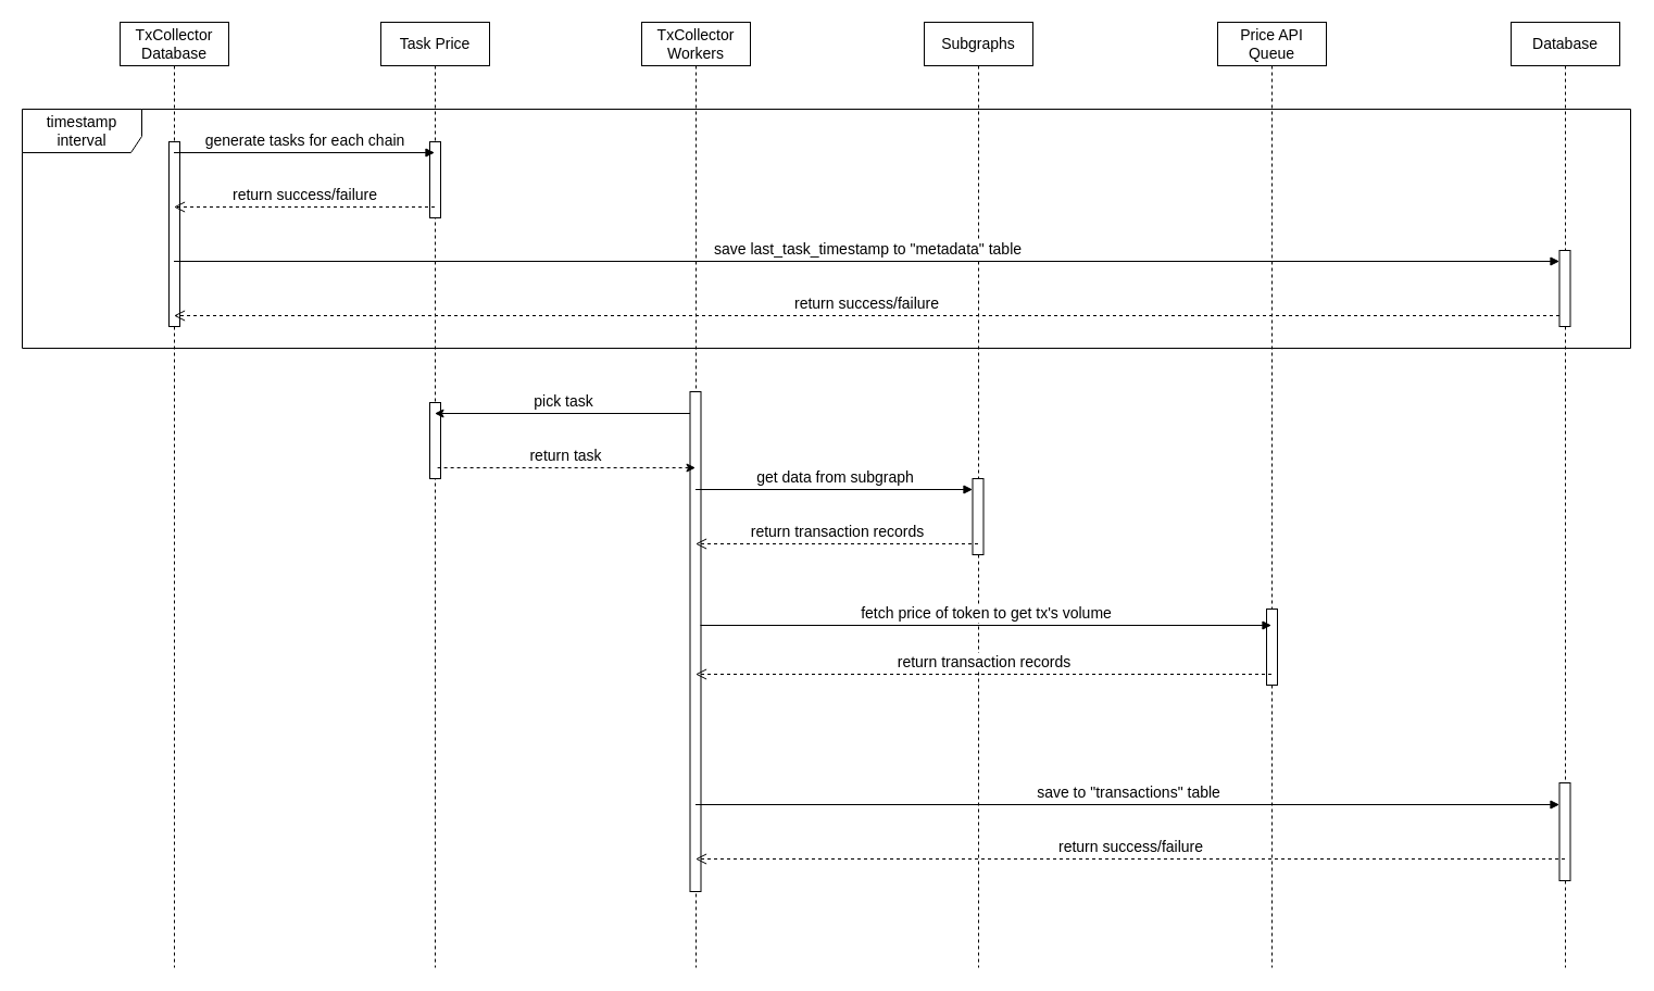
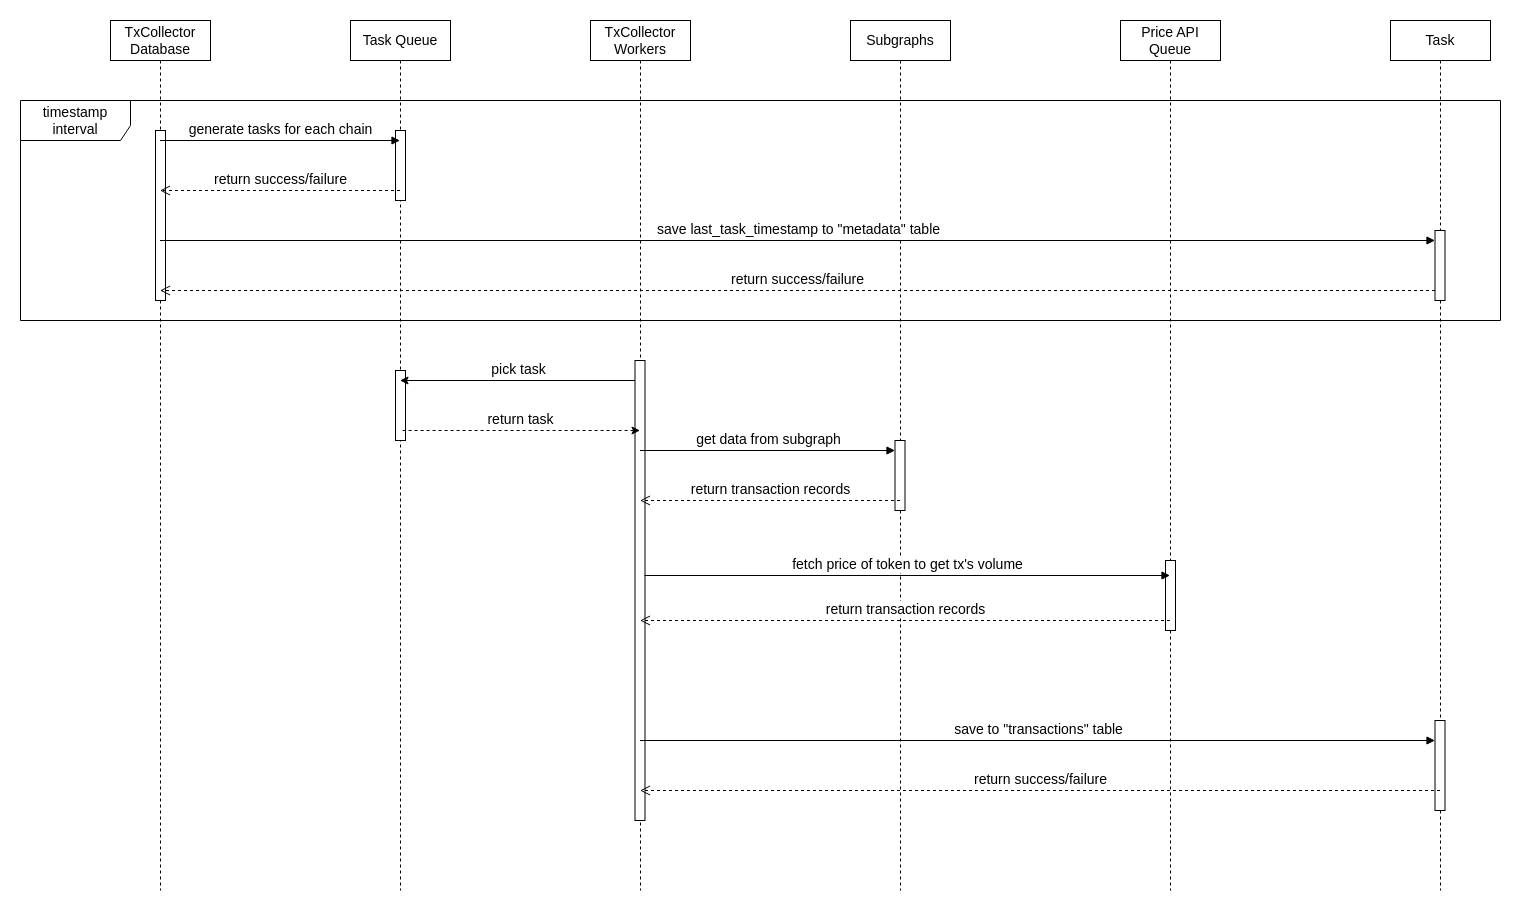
- <mxCell id="5" value="Task Price" style="shape=umlLifeline;perimeter=lifelinePerimeter;whiteSpace=wrap;html=1;container=1;collapsible=0;recursiveResize=0;outlineConnect=0;fontSize=14;" vertex="1" parent="1"><mxGeometry x="350" y="20" width="100" height="870" as="geometry" /></mxCell>
+ <mxCell id="5" value="Task Queue" style="shape=umlLifeline;perimeter=lifelinePerimeter;whiteSpace=wrap;html=1;container=1;collapsible=0;recursiveResize=0;outlineConnect=0;fontSize=14;" vertex="1" parent="1"><mxGeometry x="350" y="20" width="100" height="870" as="geometry" /></mxCell>
- <mxCell id="12" value="Database" style="shape=umlLifeline;perimeter=lifelinePerimeter;whiteSpace=wrap;html=1;container=1;collapsible=0;recursiveResize=0;outlineConnect=0;fontSize=14;" vertex="1" parent="1"><mxGeometry x="1390" y="20" width="100" height="870" as="geometry" /></mxCell>
+ <mxCell id="12" value="Task" style="shape=umlLifeline;perimeter=lifelinePerimeter;whiteSpace=wrap;html=1;container=1;collapsible=0;recursiveResize=0;outlineConnect=0;fontSize=14;" vertex="1" parent="1"><mxGeometry x="1390" y="20" width="100" height="870" as="geometry" /></mxCell>
